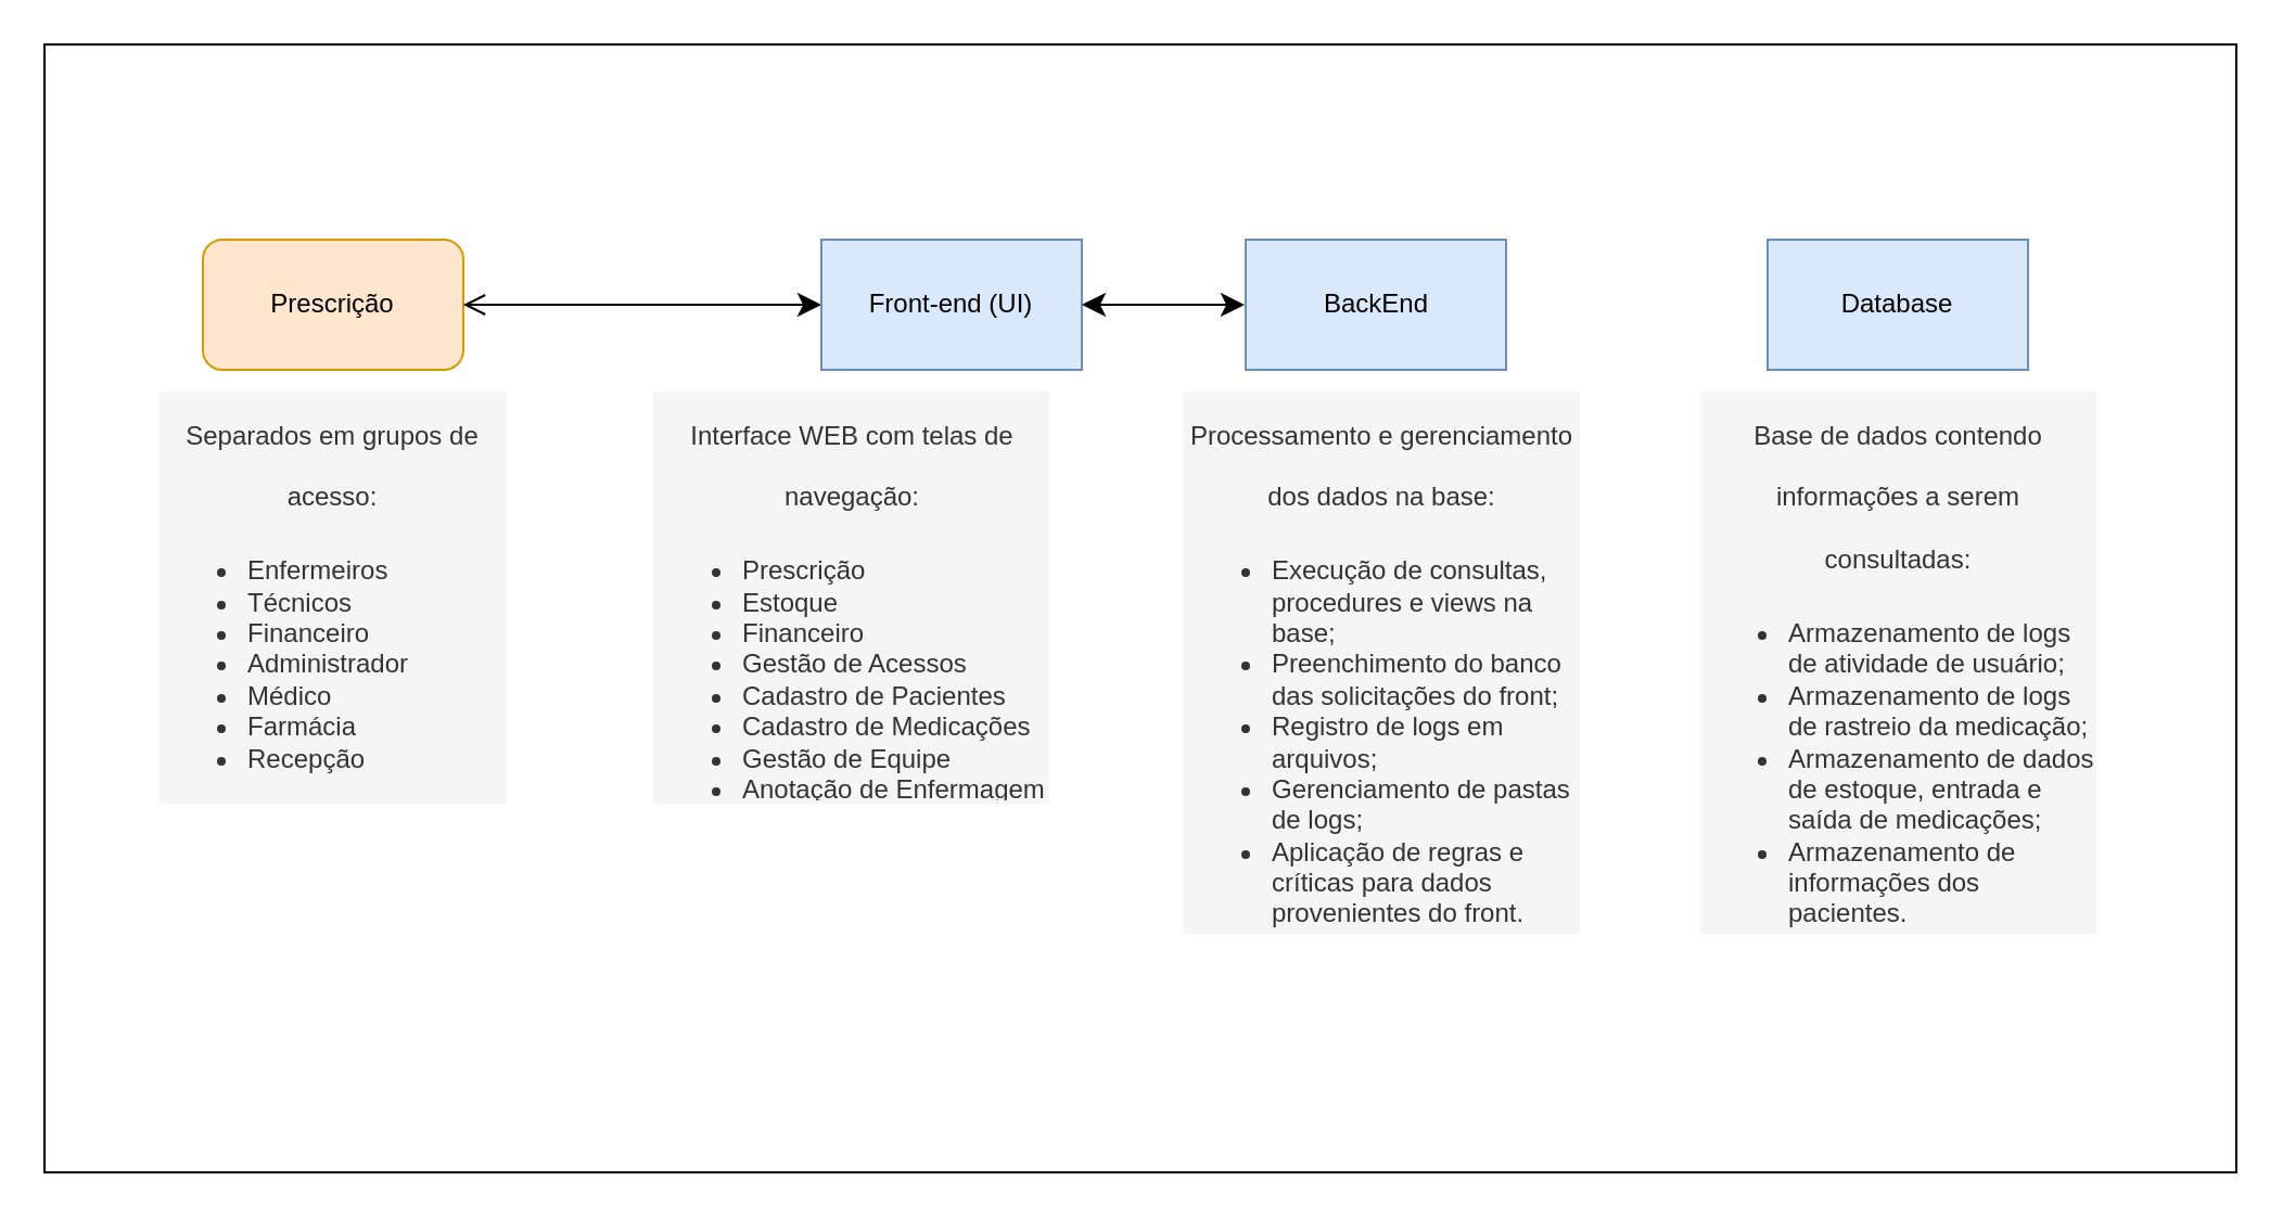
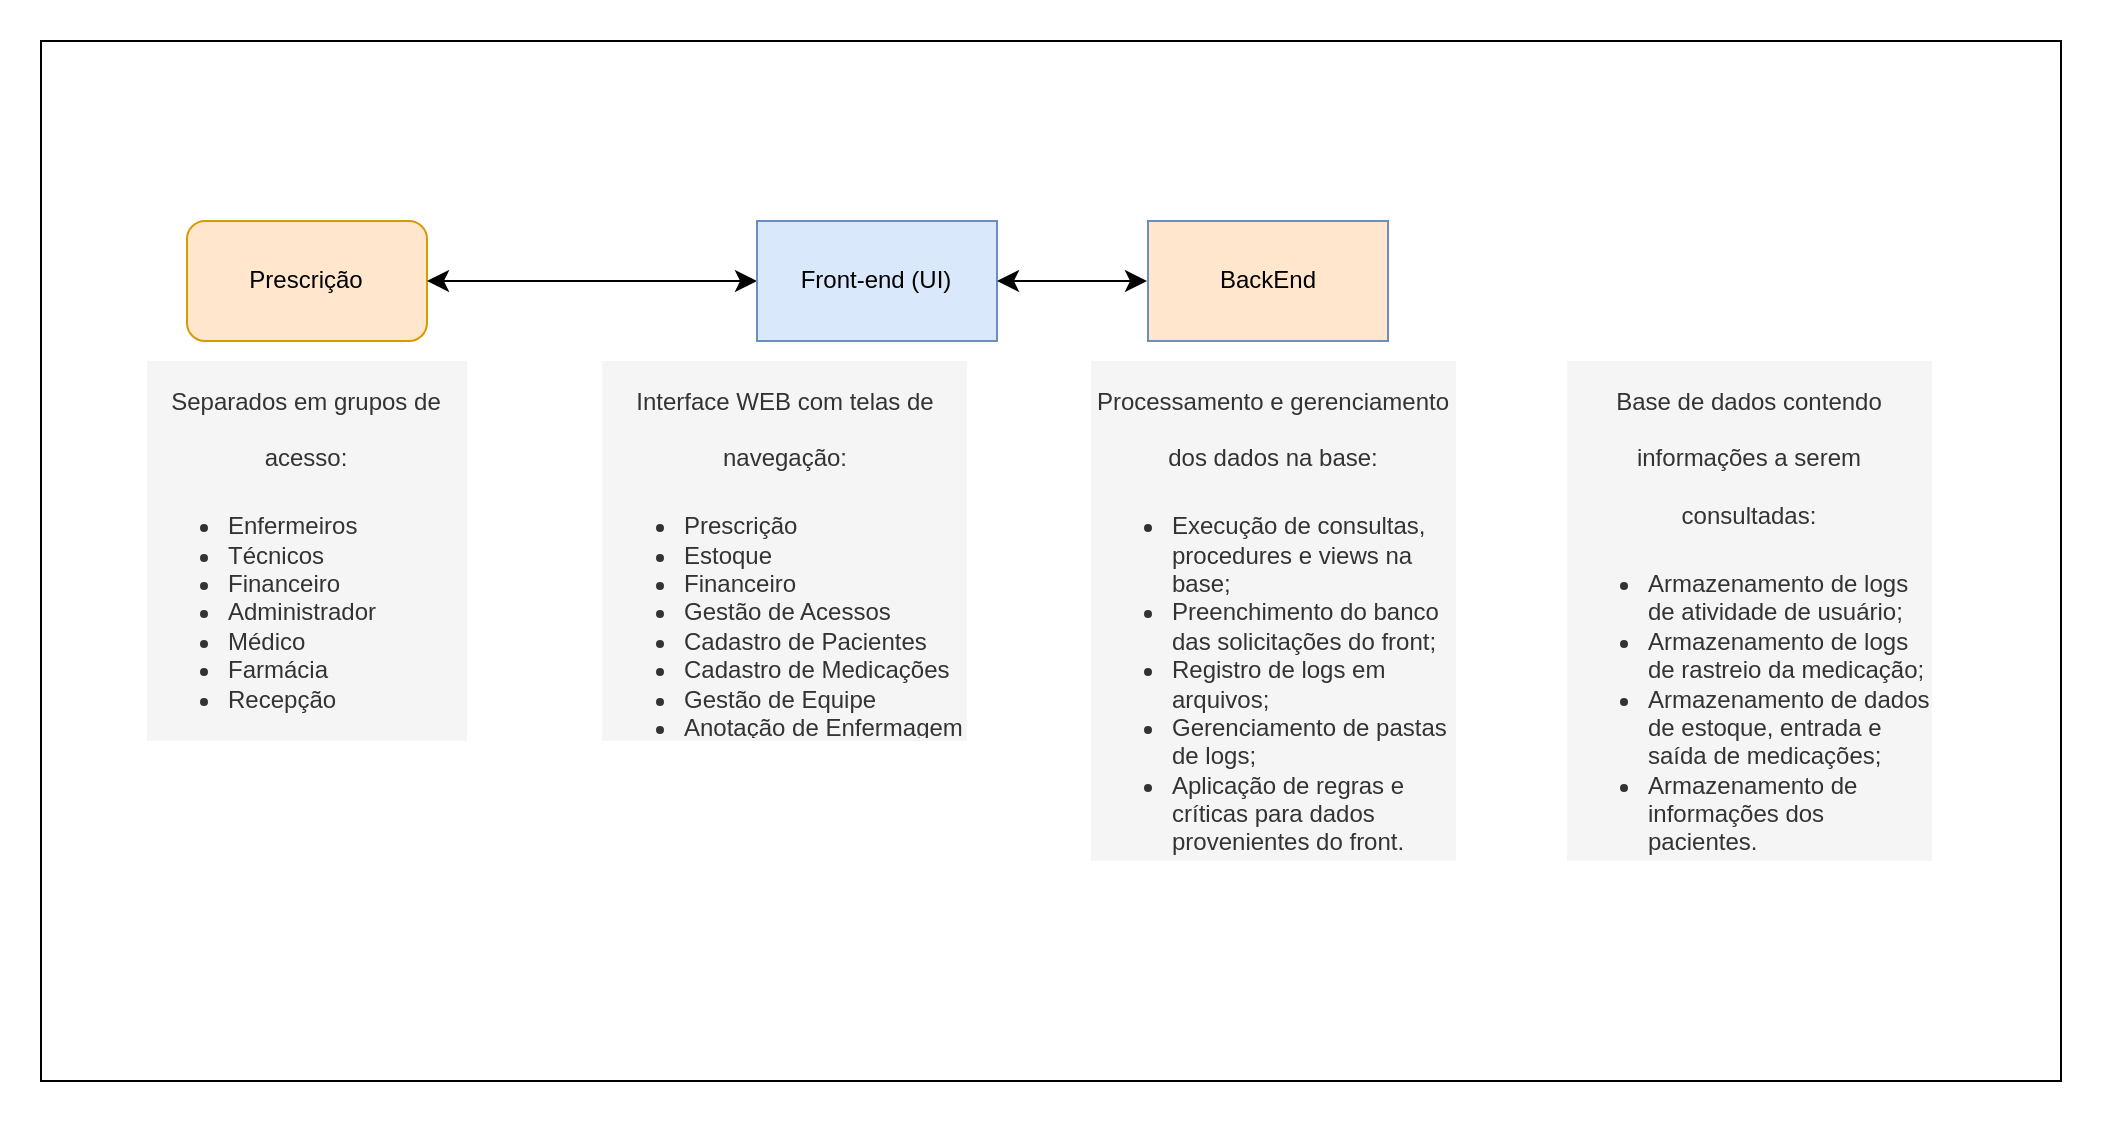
- <mxCell id="6" value="" style="endArrow=open;startArrow=classic;html=1;rounded=0;fontSize=12;startSize=8;endSize=8;curved=1;entryX=1;entryY=0.5;entryDx=0;entryDy=0;exitX=0;exitY=0.5;exitDx=0;exitDy=0;" parent="1" source="7" target="3" edge="1"><mxGeometry width="50" height="50" relative="1" as="geometry"><mxPoint x="303" y="130" as="sourcePoint" /><mxPoint x="283" y="100" as="targetPoint" /></mxGeometry></mxCell>
+ <mxCell id="6" value="" style="endArrow=classic;startArrow=classic;html=1;rounded=0;fontSize=12;startSize=8;endSize=8;curved=1;entryX=1;entryY=0.5;entryDx=0;entryDy=0;exitX=0;exitY=0.5;exitDx=0;exitDy=0;" parent="1" source="7" target="3" edge="1"><mxGeometry width="50" height="50" relative="1" as="geometry"><mxPoint x="303" y="130" as="sourcePoint" /><mxPoint x="283" y="100" as="targetPoint" /></mxGeometry></mxCell>
- <mxCell id="4" value="BackEnd" style="rounded=0;whiteSpace=wrap;html=1;fillColor=#dae8fc;strokeColor=#6c8ebf;" parent="1" vertex="1"><mxGeometry x="573.5" y="110" width="120" height="60" as="geometry" /></mxCell>
+ <mxCell id="4" value="BackEnd" style="rounded=0;whiteSpace=wrap;html=1;fillColor=#ffe6cc;strokeColor=#6c8ebf;" parent="1" vertex="1"><mxGeometry x="573.5" y="110" width="120" height="60" as="geometry" /></mxCell>
- <mxCell id="5" value="Database" style="rounded=0;whiteSpace=wrap;html=1;fillColor=#dae8fc;strokeColor=#6c8ebf;" parent="1" vertex="1"><mxGeometry x="814" y="110" width="120" height="60" as="geometry" /></mxCell>
